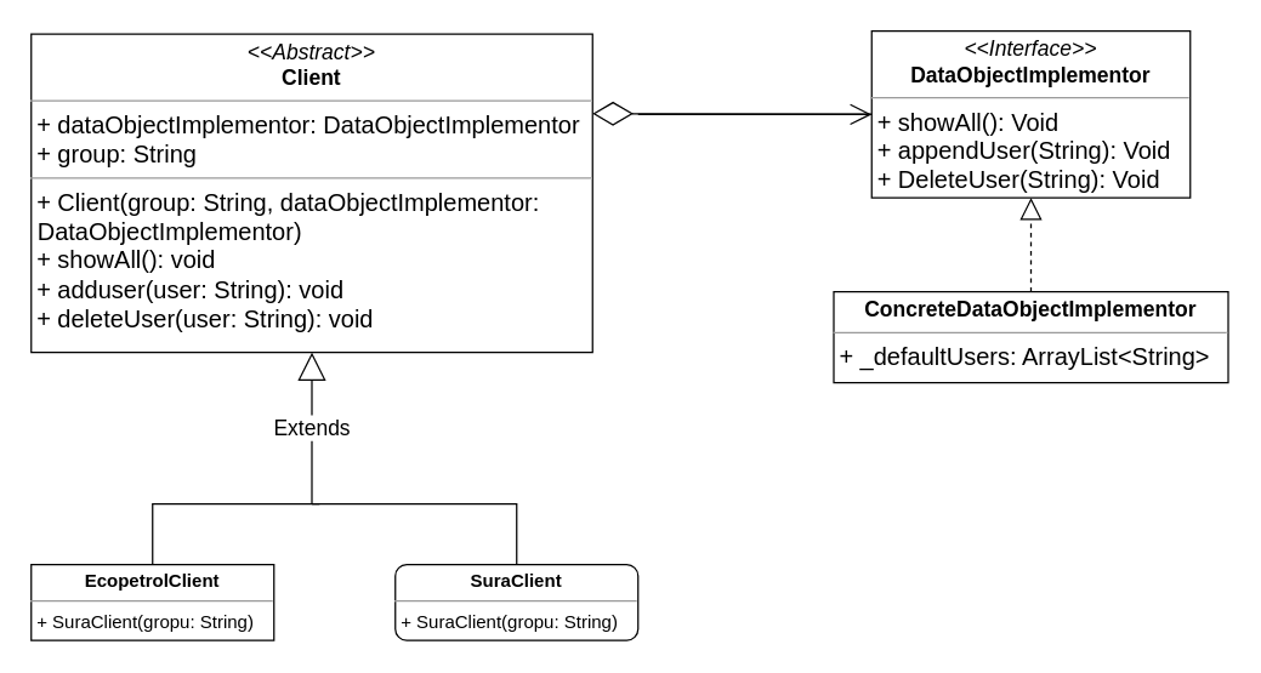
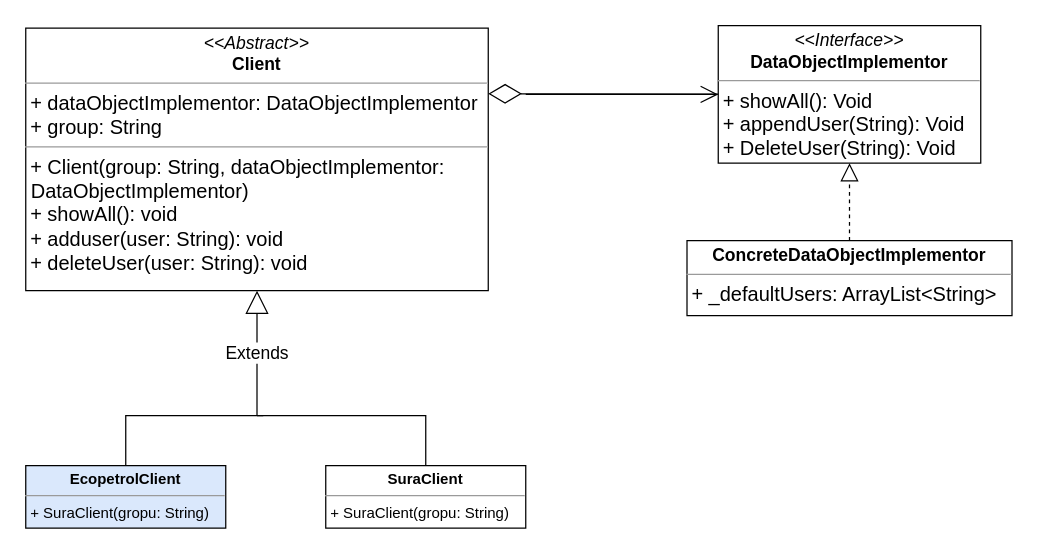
- <mxCell id="6" value="&lt;p style=&quot;margin:0px;margin-top:4px;text-align:center;&quot;&gt;&lt;b&gt;EcopetrolClient&lt;/b&gt;&lt;/p&gt;&lt;hr size=&quot;1&quot;&gt;&lt;p style=&quot;margin:0px;margin-left:4px;&quot;&gt;&lt;/p&gt;&lt;p style=&quot;margin:0px;margin-left:4px;&quot;&gt;+ SuraClient(gropu: String)&lt;/p&gt;" style="verticalAlign=top;align=left;overflow=fill;fontSize=12;fontFamily=Helvetica;html=1;" vertex="1" parent="1"><mxGeometry x="20" y="372" width="160" height="50" as="geometry" /></mxCell>
+ <mxCell id="6" value="&lt;p style=&quot;margin:0px;margin-top:4px;text-align:center;&quot;&gt;&lt;b&gt;EcopetrolClient&lt;/b&gt;&lt;/p&gt;&lt;hr size=&quot;1&quot;&gt;&lt;p style=&quot;margin:0px;margin-left:4px;&quot;&gt;&lt;/p&gt;&lt;p style=&quot;margin:0px;margin-left:4px;&quot;&gt;+ SuraClient(gropu: String)&lt;/p&gt;" style="verticalAlign=top;align=left;overflow=fill;fontSize=12;fontFamily=Helvetica;html=1;fillColor=#dae8fc;" vertex="1" parent="1"><mxGeometry x="20" y="372" width="160" height="50" as="geometry" /></mxCell>
- <mxCell id="5" value="&lt;p style=&quot;margin:0px;margin-top:4px;text-align:center;&quot;&gt;&lt;b&gt;SuraClient&lt;/b&gt;&lt;/p&gt;&lt;hr size=&quot;1&quot;&gt;&lt;p style=&quot;margin:0px;margin-left:4px;&quot;&gt;&lt;/p&gt;&lt;p style=&quot;margin:0px;margin-left:4px;&quot;&gt;+ SuraClient(gropu: String)&lt;/p&gt;" style="verticalAlign=top;align=left;overflow=fill;fontSize=12;fontFamily=Helvetica;html=1;rounded=1;" vertex="1" parent="1"><mxGeometry x="260" y="372" width="160" height="50" as="geometry" /></mxCell>
+ <mxCell id="5" value="&lt;p style=&quot;margin:0px;margin-top:4px;text-align:center;&quot;&gt;&lt;b&gt;SuraClient&lt;/b&gt;&lt;/p&gt;&lt;hr size=&quot;1&quot;&gt;&lt;p style=&quot;margin:0px;margin-left:4px;&quot;&gt;&lt;/p&gt;&lt;p style=&quot;margin:0px;margin-left:4px;&quot;&gt;+ SuraClient(gropu: String)&lt;/p&gt;" style="verticalAlign=top;align=left;overflow=fill;fontSize=12;fontFamily=Helvetica;html=1;" vertex="1" parent="1"><mxGeometry x="260" y="372" width="160" height="50" as="geometry" /></mxCell>
